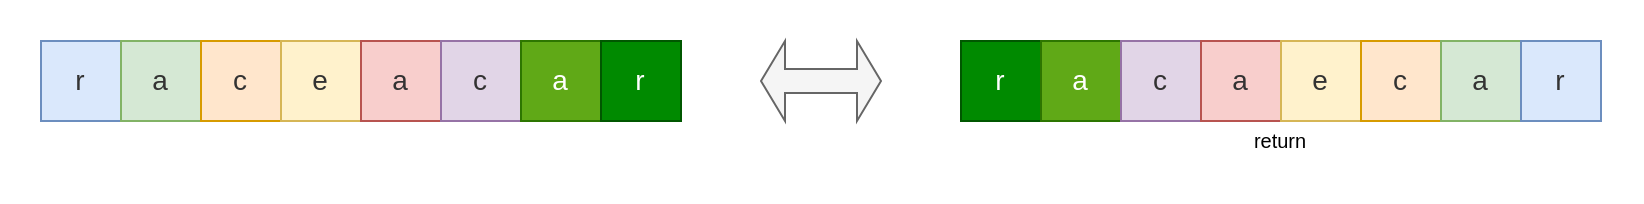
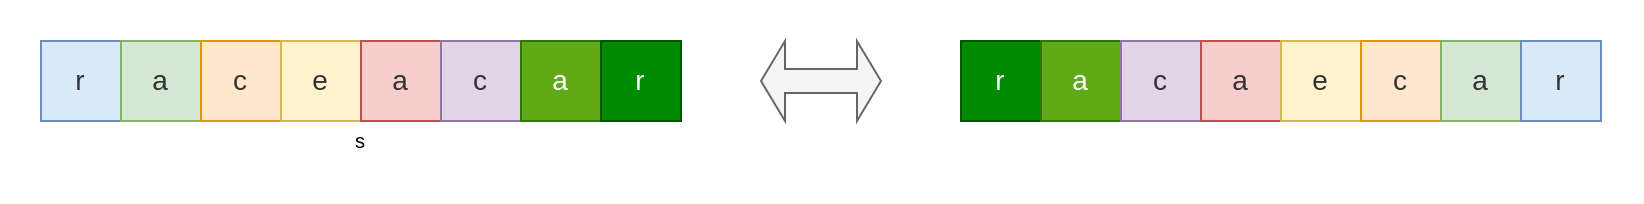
+ <mxCell id="7" value="s" style="text;html=1;align=center;verticalAlign=middle;whiteSpace=wrap;rounded=0;fontSize=10;" parent="1" vertex="1"><mxGeometry x="20" y="60" width="320" height="20" as="geometry" /></mxCell>
- <mxCell id="8" value="return" style="text;html=1;align=center;verticalAlign=middle;whiteSpace=wrap;rounded=0;fontSize=10;" parent="1" vertex="1"><mxGeometry x="480" y="60" width="320" height="20" as="geometry" /></mxCell>
